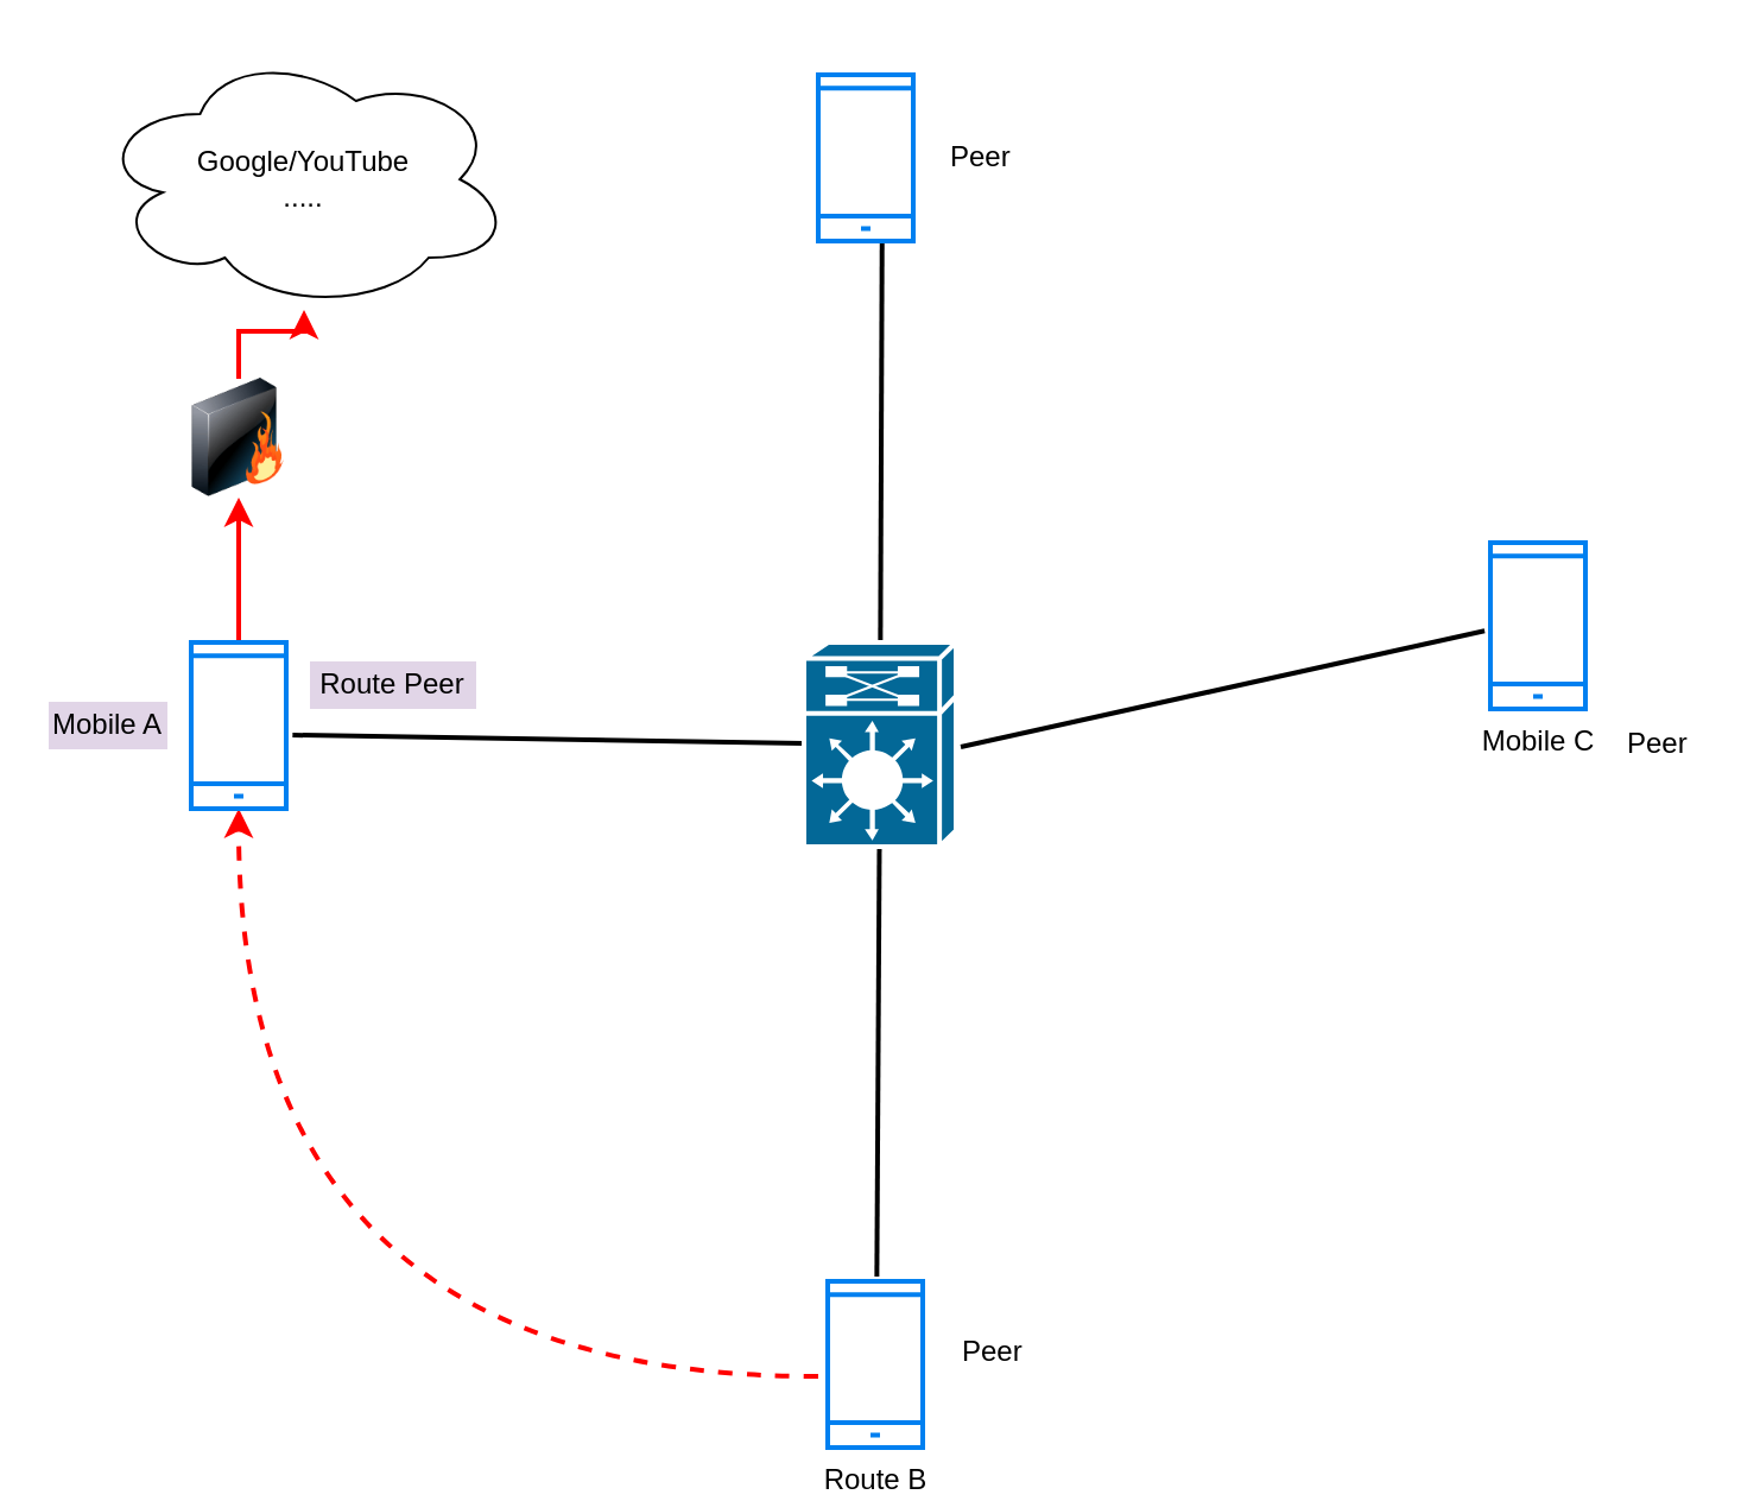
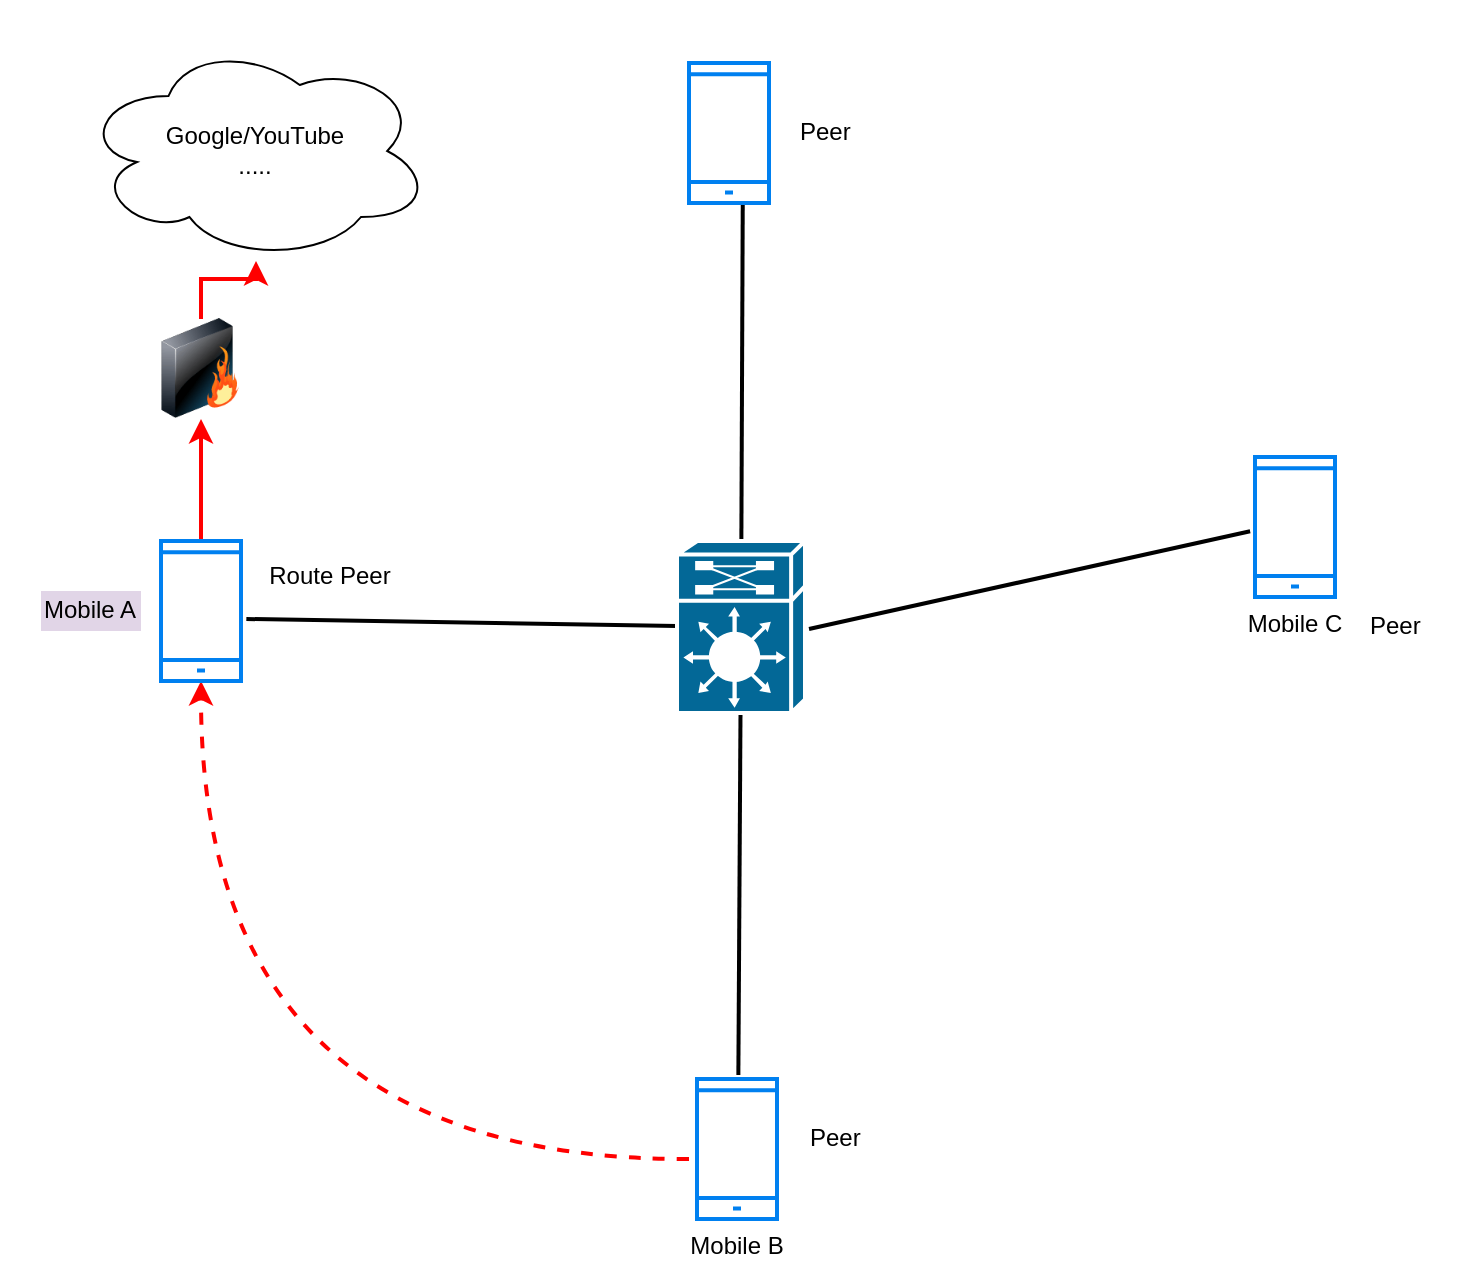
- <mxCell id="17" value="Route Peer" style="rounded=0;whiteSpace=wrap;html=1;dashed=1;strokeColor=none;fillColor=#e1d5e7;" vertex="1" parent="1"><mxGeometry x="130" y="278" width="70" height="20" as="geometry" /></mxCell>
+ <mxCell id="17" value="Route Peer" style="rounded=0;whiteSpace=wrap;html=1;dashed=1;strokeColor=none;" vertex="1" parent="1"><mxGeometry x="130" y="278" width="70" height="20" as="geometry" /></mxCell>
- <mxCell id="9" value="Route B" style="html=1;verticalLabelPosition=bottom;align=center;labelBackgroundColor=#ffffff;verticalAlign=top;strokeWidth=2;strokeColor=#0080F0;shadow=0;dashed=0;shape=mxgraph.ios7.icons.smartphone;" vertex="1" parent="1"><mxGeometry x="348" y="539" width="40" height="70" as="geometry" /></mxCell>
+ <mxCell id="9" value="Mobile B" style="html=1;verticalLabelPosition=bottom;align=center;labelBackgroundColor=#ffffff;verticalAlign=top;strokeWidth=2;strokeColor=#0080F0;shadow=0;dashed=0;shape=mxgraph.ios7.icons.smartphone;" vertex="1" parent="1"><mxGeometry x="348" y="539" width="40" height="70" as="geometry" /></mxCell>
